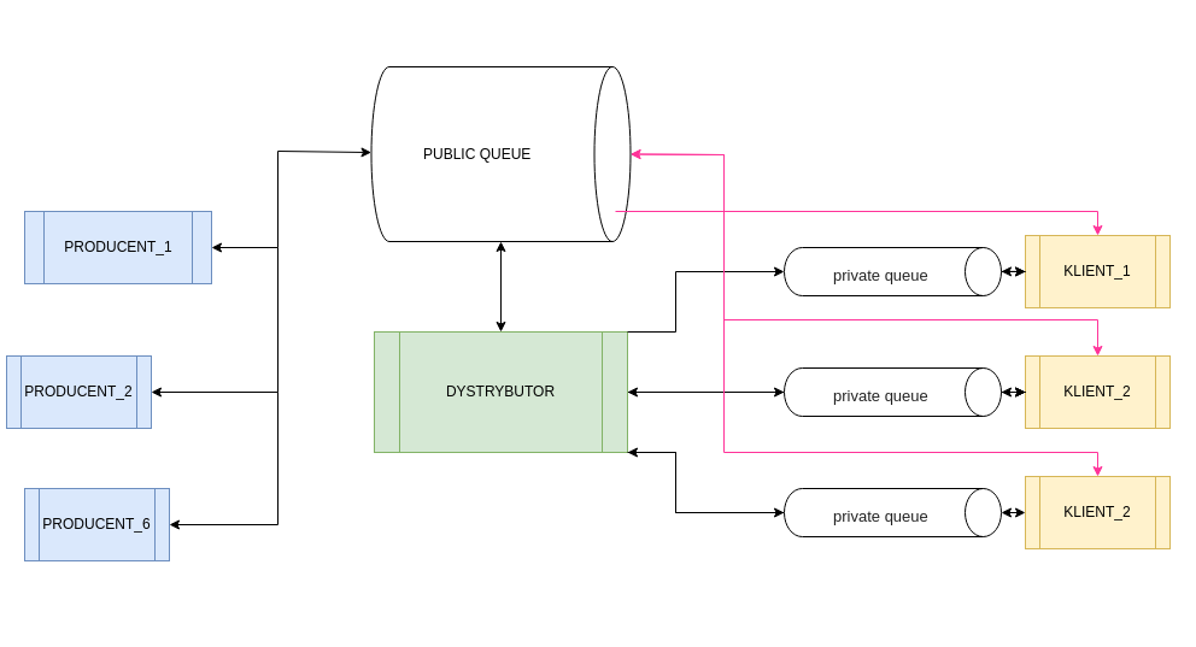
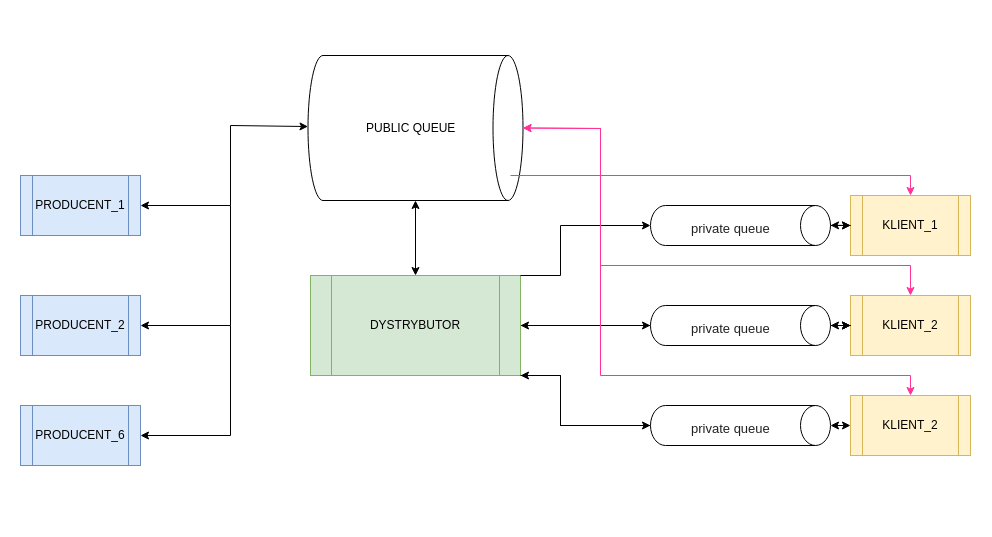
- <mxCell id="28" value="PUBLIC QUEUE" style="text;strokeColor=none;fillColor=none;align=left;verticalAlign=middle;spacingLeft=4;spacingRight=4;overflow=hidden;points=[[0,0.5],[1,0.5]];portConstraint=eastwest;rotatable=0;whiteSpace=wrap;html=1;" vertex="1" parent="1"><mxGeometry x="345" y="112.5" width="110" height="30" as="geometry" /></mxCell>
+ <mxCell id="28" value="PUBLIC QUEUE" style="text;strokeColor=none;fillColor=none;align=left;verticalAlign=middle;spacingLeft=4;spacingRight=4;overflow=hidden;points=[[0,0.5],[1,0.5]];portConstraint=eastwest;rotatable=0;whiteSpace=wrap;html=1;" vertex="1" parent="1"><mxGeometry x="360" y="112.5" width="110" height="30" as="geometry" /></mxCell>
- <mxCell id="5" value="PRODUCENT_1" style="shape=process;whiteSpace=wrap;html=1;backgroundOutline=1;fillColor=#dae8fc;strokeColor=#6c8ebf;" vertex="1" parent="1"><mxGeometry x="20" y="175" width="155" height="60" as="geometry" /></mxCell>
+ <mxCell id="5" value="PRODUCENT_1" style="shape=process;whiteSpace=wrap;html=1;backgroundOutline=1;fillColor=#dae8fc;strokeColor=#6c8ebf;" vertex="1" parent="1"><mxGeometry x="20" y="175" width="120" height="60" as="geometry" /></mxCell>
- <mxCell id="4" value="PRODUCENT_2" style="shape=process;whiteSpace=wrap;html=1;backgroundOutline=1;fillColor=#dae8fc;strokeColor=#6c8ebf;" vertex="1" parent="1"><mxGeometry x="5" y="295" width="120" height="60" as="geometry" /></mxCell>
+ <mxCell id="4" value="PRODUCENT_2" style="shape=process;whiteSpace=wrap;html=1;backgroundOutline=1;fillColor=#dae8fc;strokeColor=#6c8ebf;" vertex="1" parent="1"><mxGeometry x="20" y="295" width="120" height="60" as="geometry" /></mxCell>
